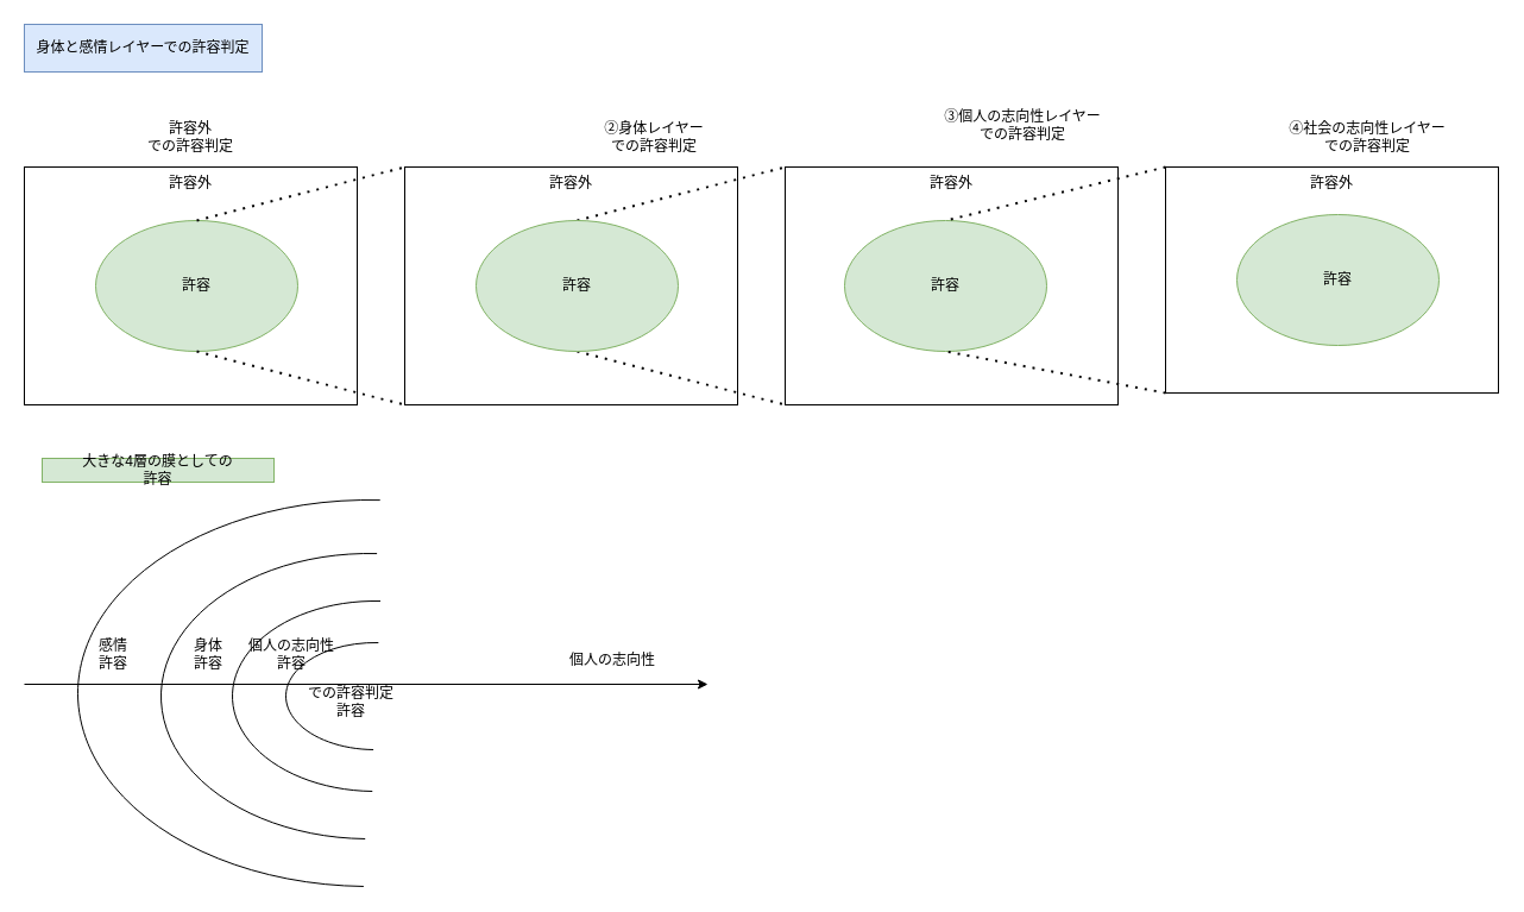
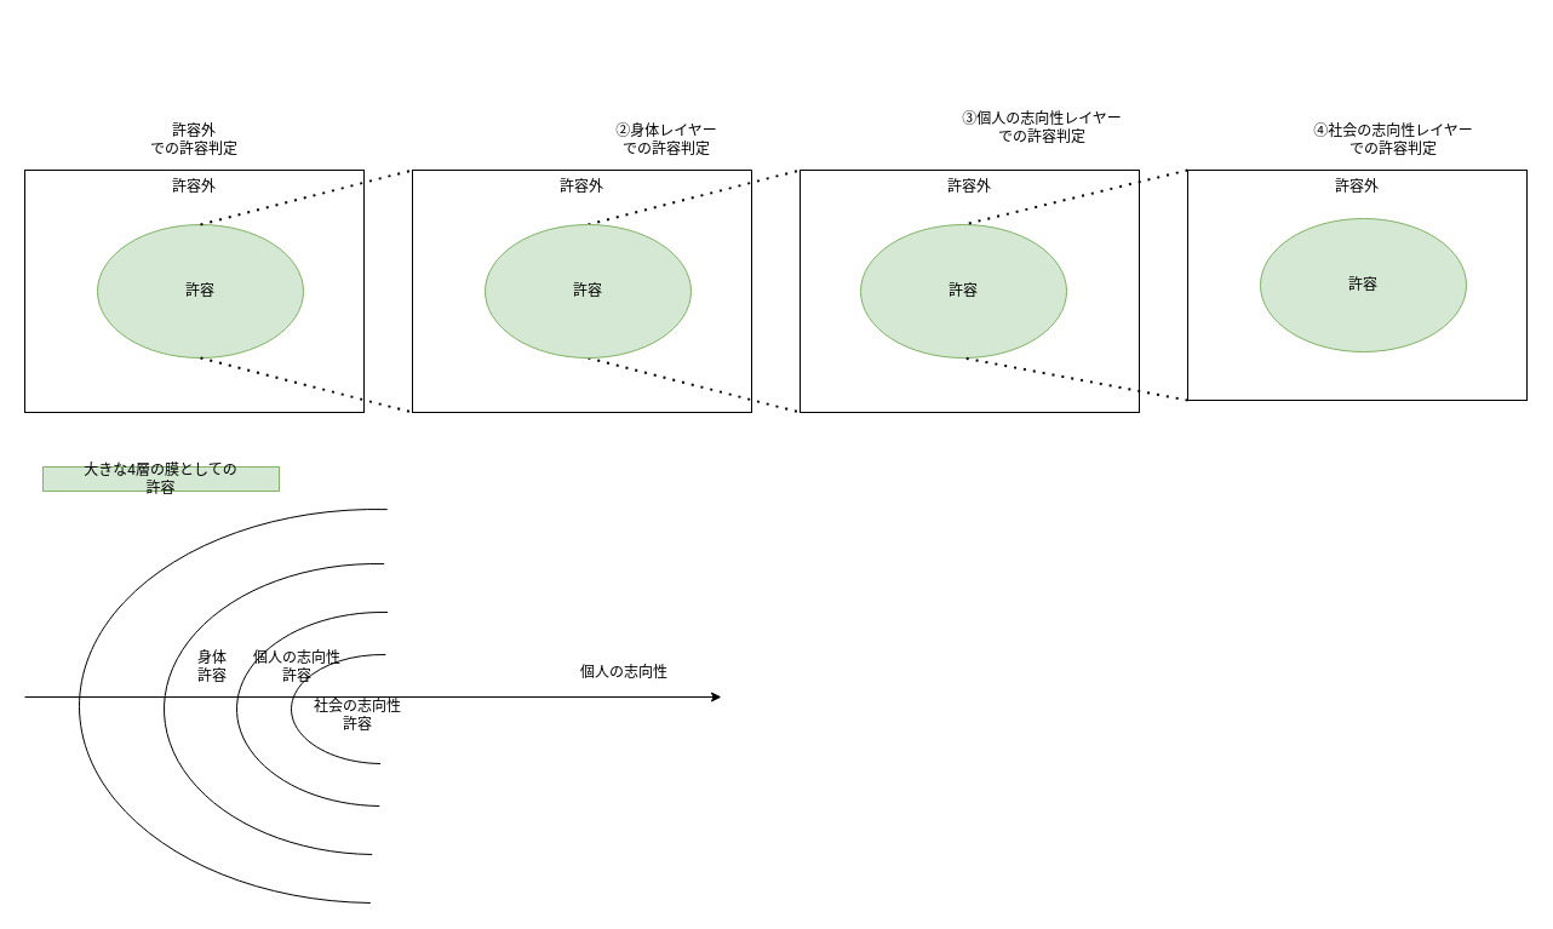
- <mxCell id="3" value="身体と感情レイヤーでの許容判定" style="text;html=1;align=center;verticalAlign=middle;whiteSpace=wrap;rounded=0;fillColor=#dae8fc;strokeColor=#6c8ebf;" vertex="1" parent="1"><mxGeometry x="20" y="20" width="200" height="40" as="geometry" /></mxCell>
- <mxCell id="22" value="感情&lt;div&gt;許容&lt;/div&gt;" style="text;html=1;align=center;verticalAlign=middle;whiteSpace=wrap;rounded=0;" vertex="1" parent="1"><mxGeometry x="65" y="535" width="60" height="30" as="geometry" /></mxCell>
- <mxCell id="29" value="での許容判定&lt;div&gt;許容&lt;/div&gt;" style="text;html=1;align=center;verticalAlign=middle;whiteSpace=wrap;rounded=0;" vertex="1" parent="1"><mxGeometry x="255" y="575" width="80" height="30" as="geometry" /></mxCell>
+ <mxCell id="29" value="社会の志向性&lt;div&gt;許容&lt;/div&gt;" style="text;html=1;align=center;verticalAlign=middle;whiteSpace=wrap;rounded=0;" vertex="1" parent="1"><mxGeometry x="255" y="575" width="80" height="30" as="geometry" /></mxCell>
